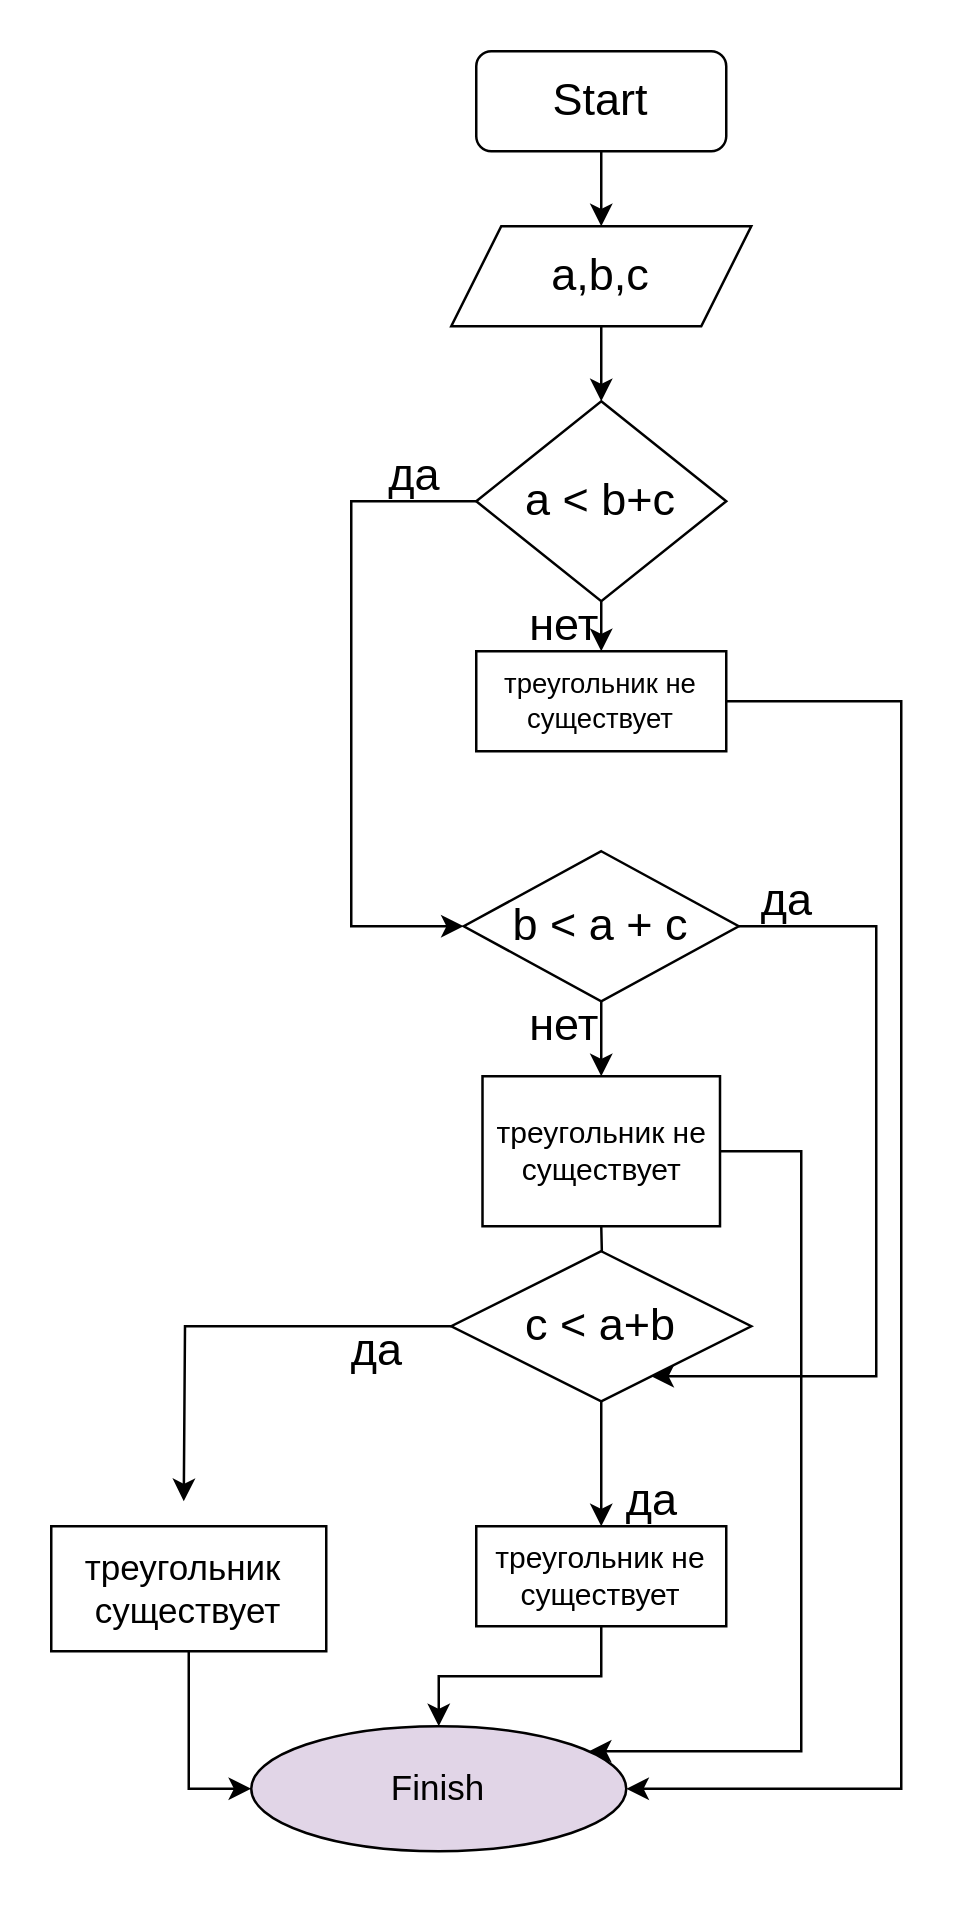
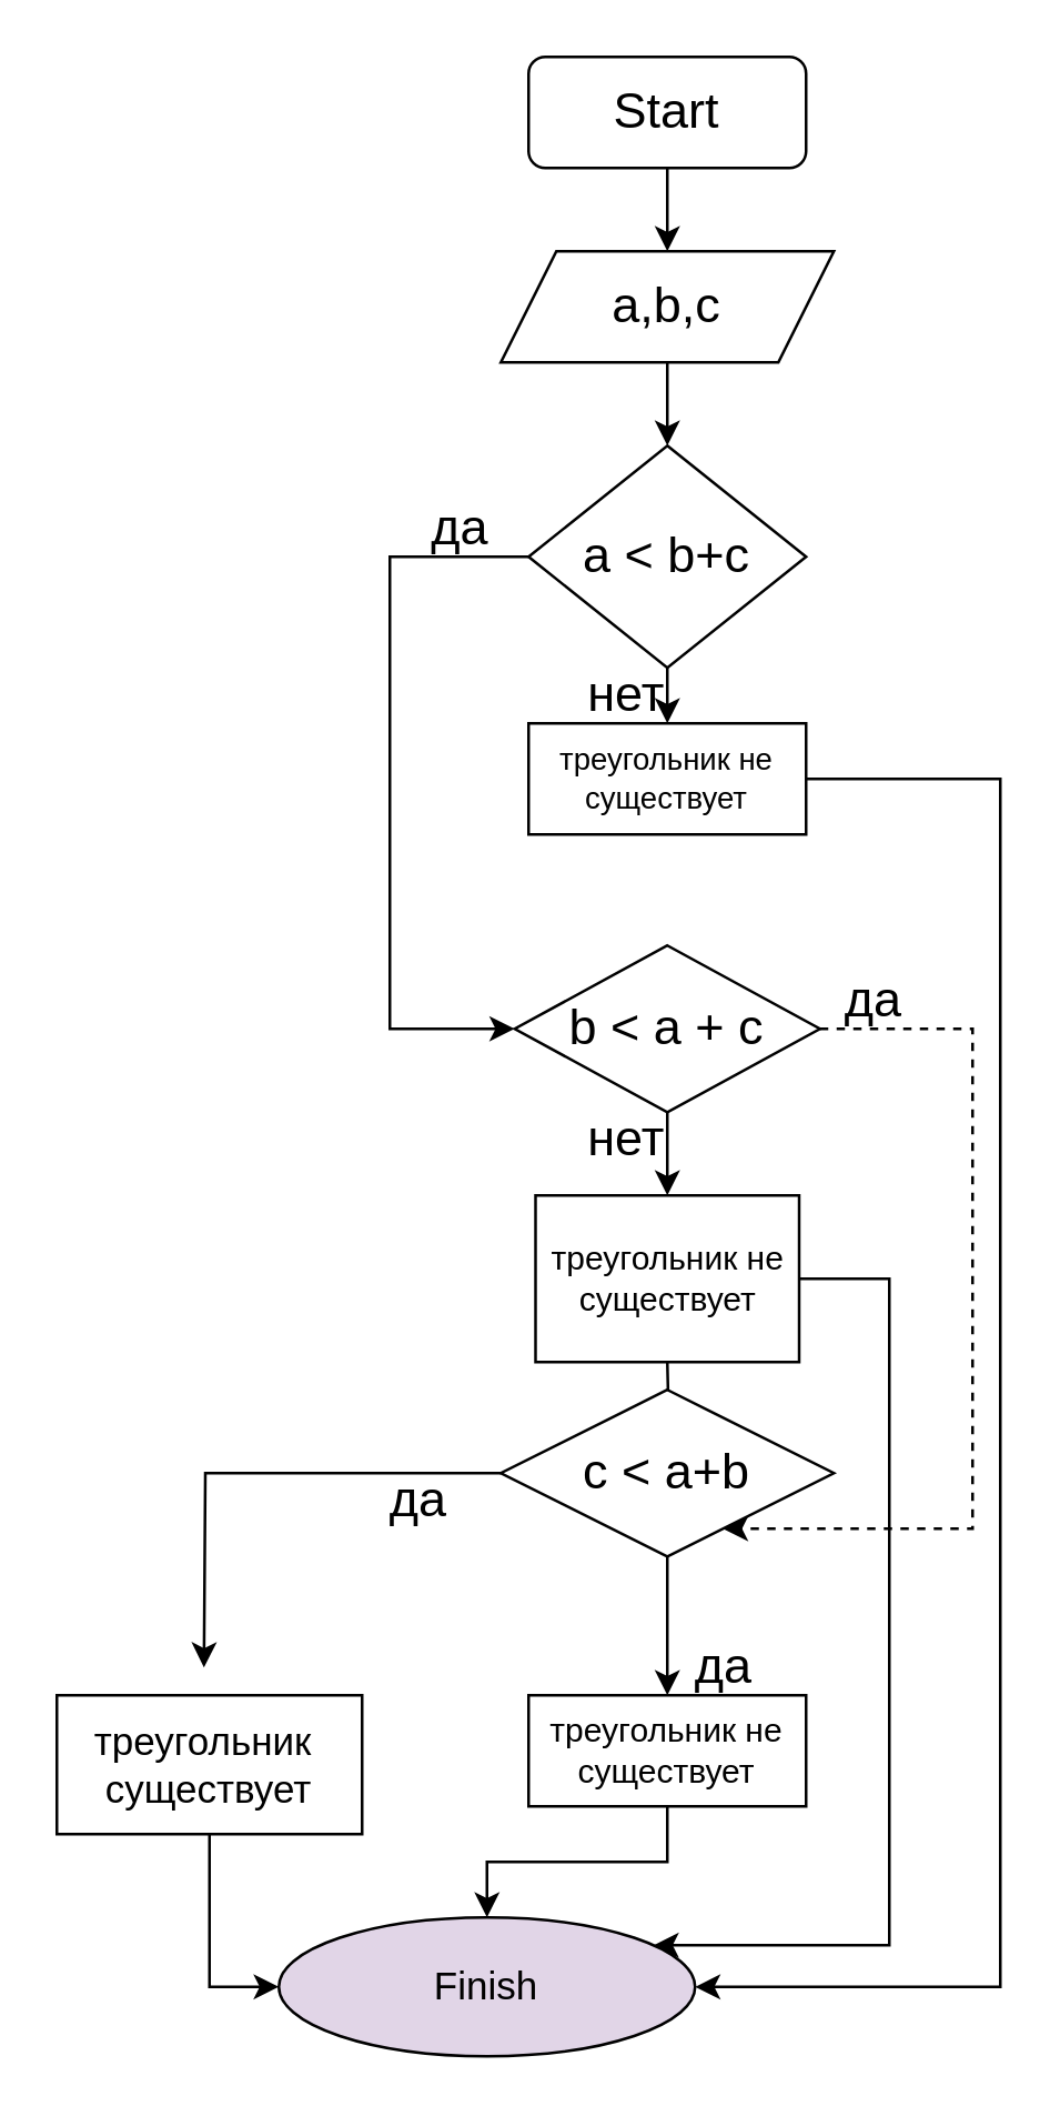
- <mxCell id="12" style="edgeStyle=orthogonalEdgeStyle;rounded=0;orthogonalLoop=1;jettySize=auto;html=1;fontSize=18;" edge="1" parent="1" source="13" target="17"><mxGeometry relative="1" as="geometry"><mxPoint x="330" y="550" as="targetPoint" /><Array as="points"><mxPoint x="350" y="370" /><mxPoint x="350" y="550" /></Array></mxGeometry></mxCell>
+ <mxCell id="12" style="edgeStyle=orthogonalEdgeStyle;rounded=0;orthogonalLoop=1;jettySize=auto;html=1;fontSize=18;dashed=1;" edge="1" parent="1" source="13" target="17"><mxGeometry relative="1" as="geometry"><mxPoint x="330" y="550" as="targetPoint" /><Array as="points"><mxPoint x="350" y="370" /><mxPoint x="350" y="550" /></Array></mxGeometry></mxCell>
